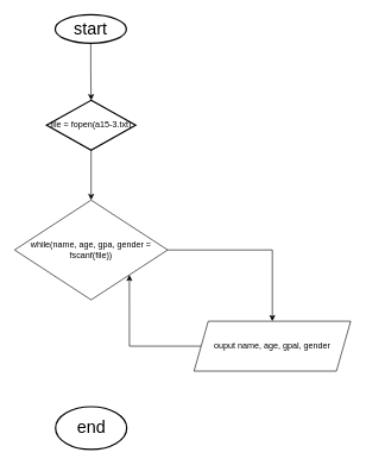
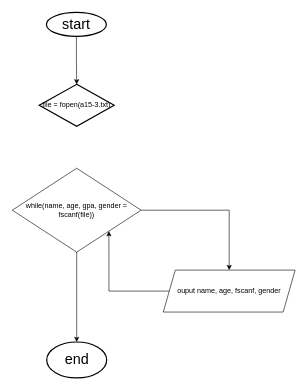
- <mxCell id="5" style="edgeStyle=orthogonalEdgeStyle;rounded=0;orthogonalLoop=1;jettySize=auto;html=1;entryX=0.5;entryY=0;entryDx=0;entryDy=0;" edge="1" parent="1" source="6" target="8"><mxGeometry relative="1" as="geometry" /></mxCell>
- <mxCell id="10" value="ouput name, age, gpal, gender" style="shape=parallelogram;perimeter=parallelogramPerimeter;whiteSpace=wrap;html=1;fixedSize=1;" vertex="1" parent="1"><mxGeometry x="272" y="450" width="220" height="70" as="geometry" /></mxCell>
+ <mxCell id="10" value="ouput name, age, fscanf, gender" style="shape=parallelogram;perimeter=parallelogramPerimeter;whiteSpace=wrap;html=1;fixedSize=1;" vertex="1" parent="1"><mxGeometry x="272" y="450" width="220" height="70" as="geometry" /></mxCell>
+ <mxCell id="11" style="edgeStyle=orthogonalEdgeStyle;rounded=0;orthogonalLoop=1;jettySize=auto;html=1;entryX=0.5;entryY=0;entryDx=0;entryDy=0;entryPerimeter=0;" edge="1" parent="1" source="8" target="4"><mxGeometry relative="1" as="geometry" /></mxCell>
